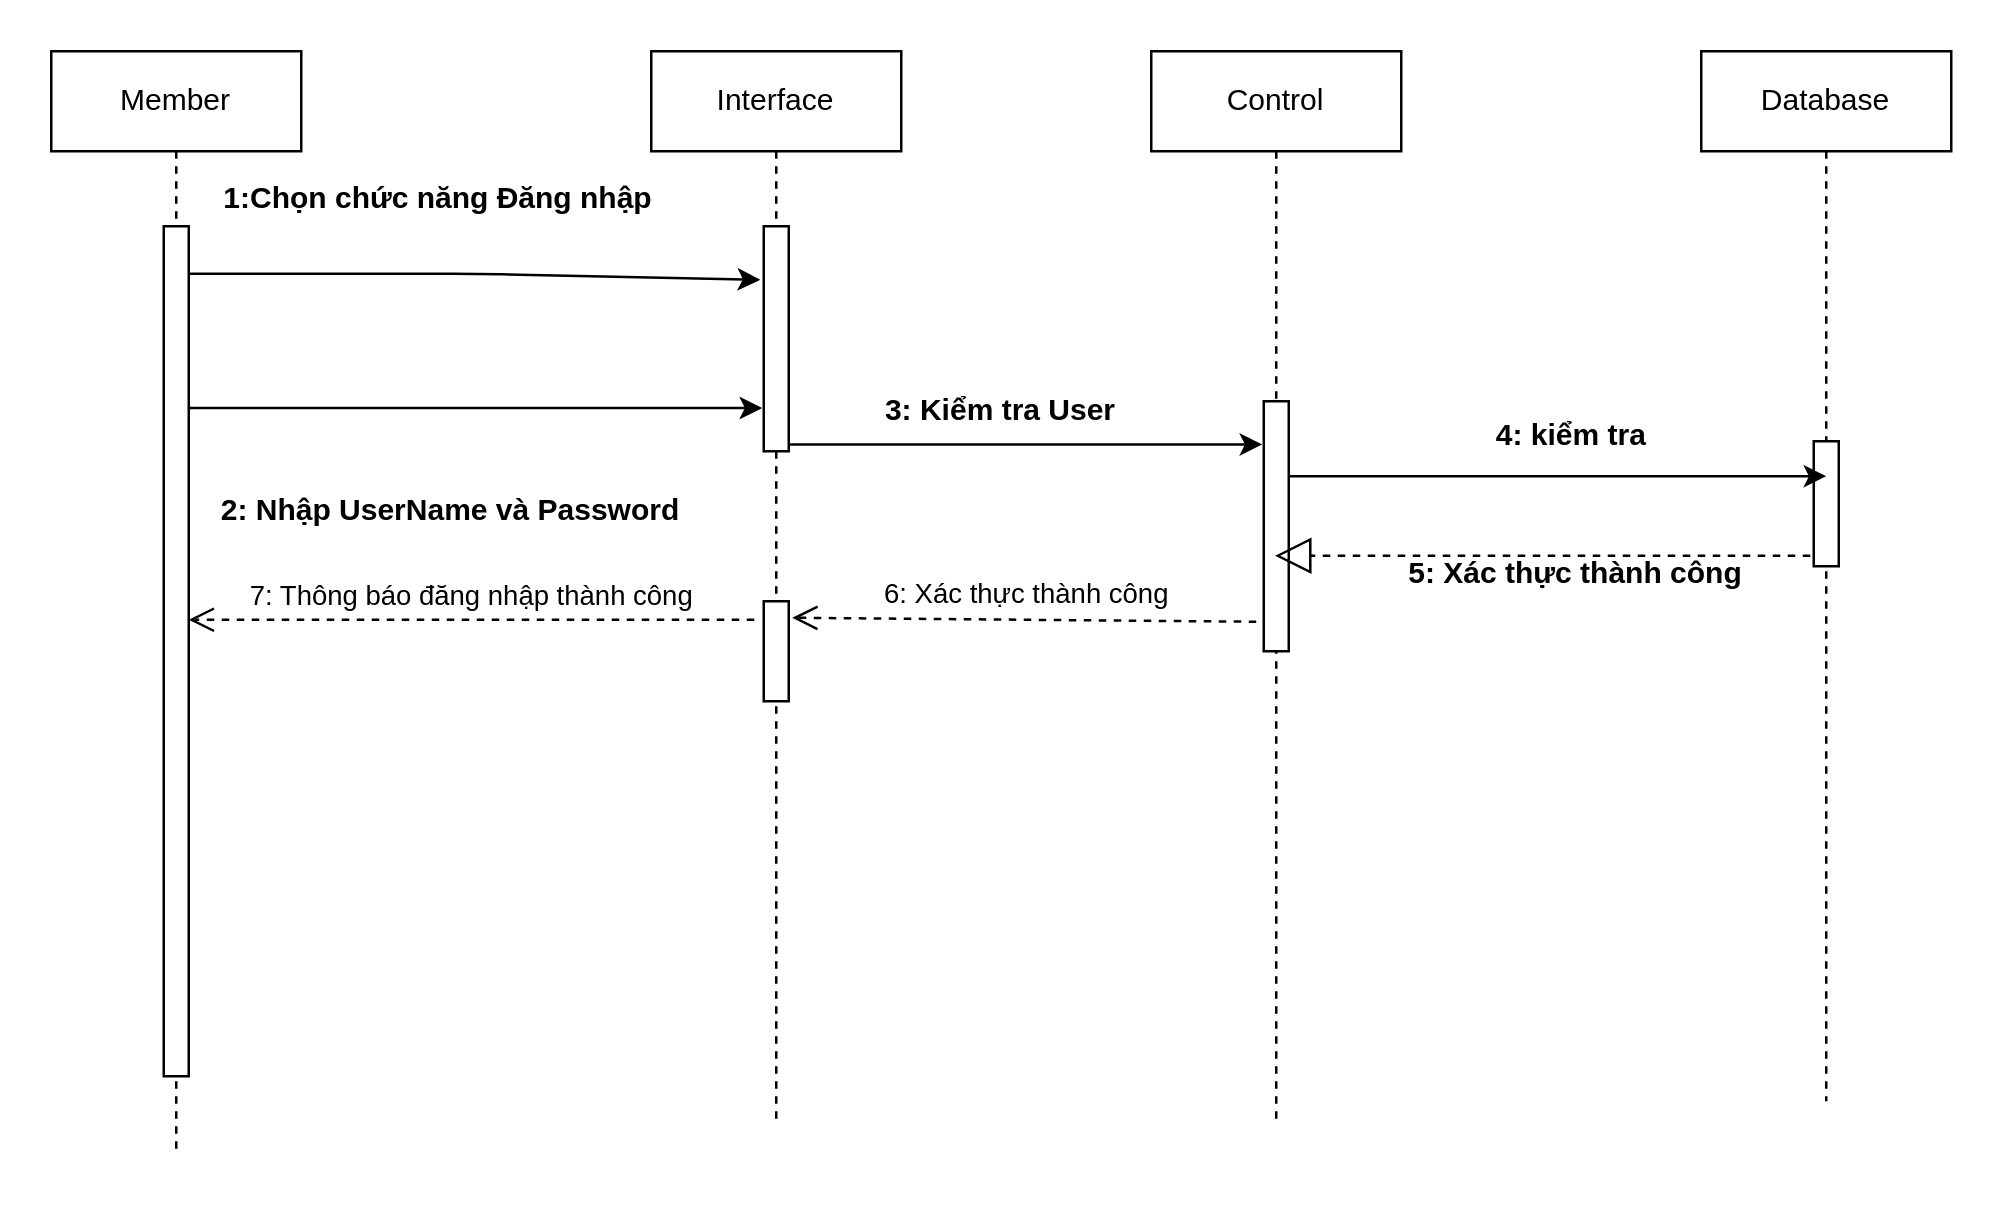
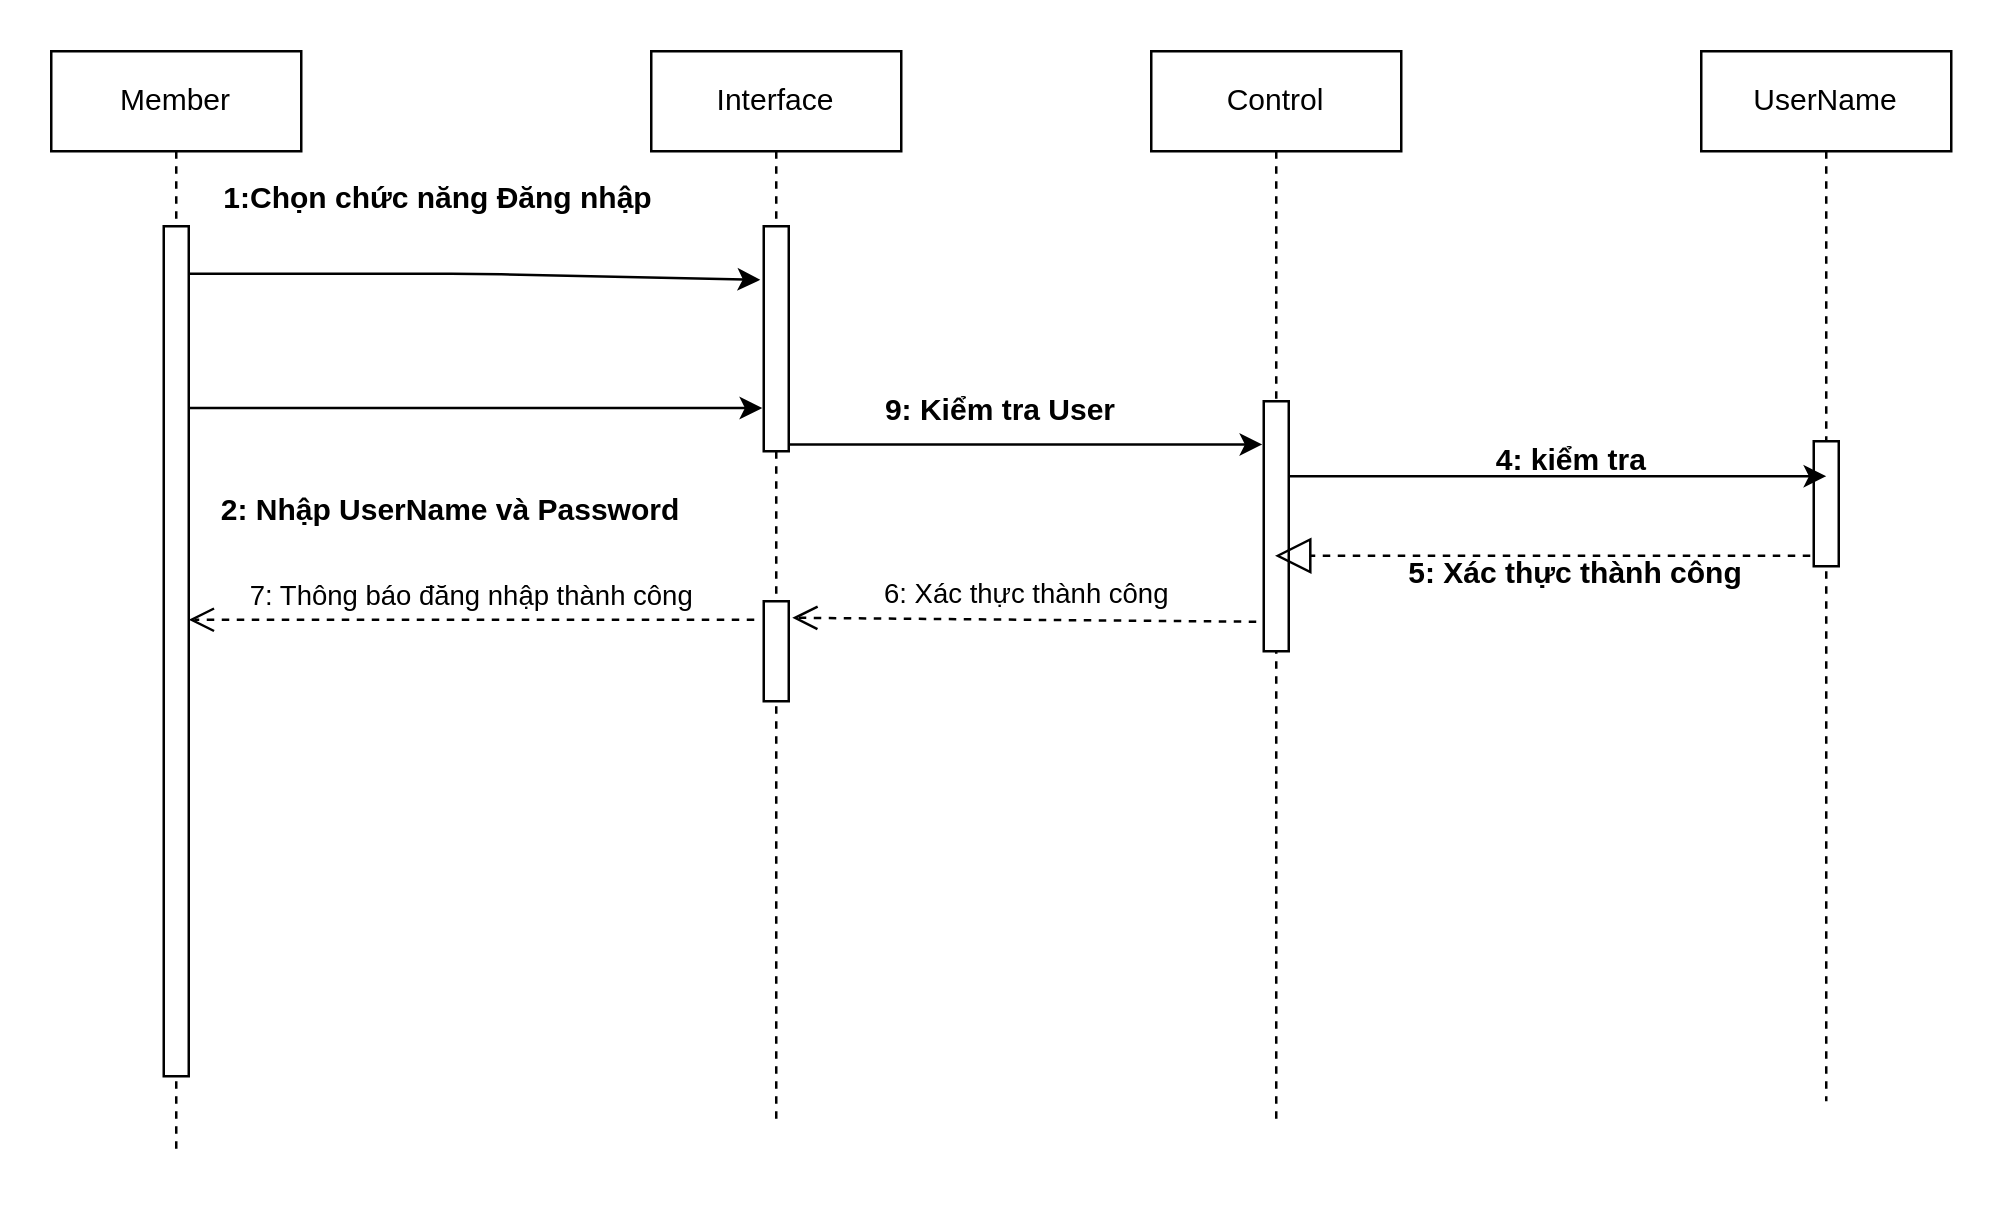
- <mxCell id="17" value="Database" style="shape=umlLifeline;perimeter=lifelinePerimeter;whiteSpace=wrap;html=1;container=1;collapsible=0;recursiveResize=0;outlineConnect=0;" parent="1" vertex="1"><mxGeometry x="680" y="20" width="100" height="420" as="geometry" /></mxCell>
+ <mxCell id="17" value="UserName" style="shape=umlLifeline;perimeter=lifelinePerimeter;whiteSpace=wrap;html=1;container=1;collapsible=0;recursiveResize=0;outlineConnect=0;" parent="1" vertex="1"><mxGeometry x="680" y="20" width="100" height="420" as="geometry" /></mxCell>
- <mxCell id="16" value="3: Kiểm tra User" style="text;align=center;fontStyle=1;verticalAlign=middle;spacingLeft=3;spacingRight=3;strokeColor=none;rotatable=0;points=[[0,0.5],[1,0.5]];portConstraint=eastwest;" parent="1" vertex="1"><mxGeometry x="360" y="150" width="80" height="26" as="geometry" /></mxCell>
+ <mxCell id="16" value="9: Kiểm tra User" style="text;align=center;fontStyle=1;verticalAlign=middle;spacingLeft=3;spacingRight=3;strokeColor=none;rotatable=0;points=[[0,0.5],[1,0.5]];portConstraint=eastwest;" parent="1" vertex="1"><mxGeometry x="360" y="150" width="80" height="26" as="geometry" /></mxCell>
- <mxCell id="20" value="4: kiểm tra " style="text;align=center;fontStyle=1;verticalAlign=middle;spacingLeft=3;spacingRight=3;strokeColor=none;rotatable=0;points=[[0,0.5],[1,0.5]];portConstraint=eastwest;" parent="1" vertex="1"><mxGeometry x="590" y="160" width="80" height="26" as="geometry" /></mxCell>
+ <mxCell id="20" value="4: kiểm tra " style="text;align=center;fontStyle=1;verticalAlign=middle;spacingLeft=3;spacingRight=3;strokeColor=none;rotatable=0;points=[[0,0.5],[1,0.5]];portConstraint=eastwest;" parent="1" vertex="1"><mxGeometry x="590" y="170" width="80" height="26" as="geometry" /></mxCell>
